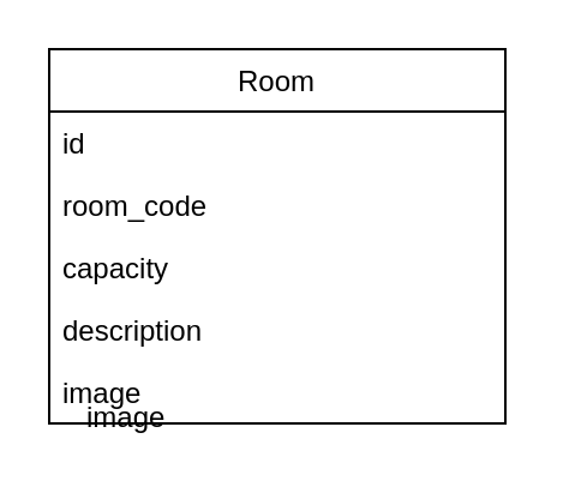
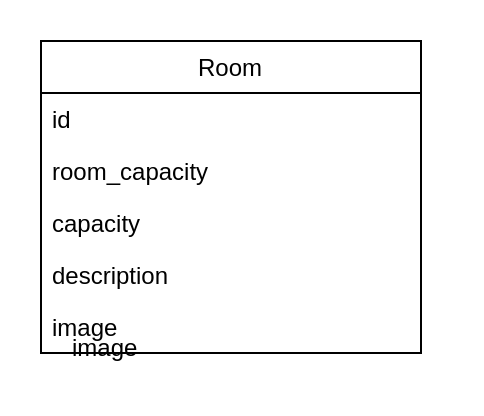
- <mxCell id="4" value="room_code" style="text;strokeColor=none;fillColor=none;align=left;verticalAlign=top;spacingLeft=4;spacingRight=4;overflow=hidden;rotatable=0;points=[[0,0.5],[1,0.5]];portConstraint=eastwest;" vertex="1" parent="2"><mxGeometry y="52" width="190" height="26" as="geometry" /></mxCell>
+ <mxCell id="4" value="room_capacity" style="text;strokeColor=none;fillColor=none;align=left;verticalAlign=top;spacingLeft=4;spacingRight=4;overflow=hidden;rotatable=0;points=[[0,0.5],[1,0.5]];portConstraint=eastwest;" vertex="1" parent="2"><mxGeometry y="52" width="190" height="26" as="geometry" /></mxCell>
